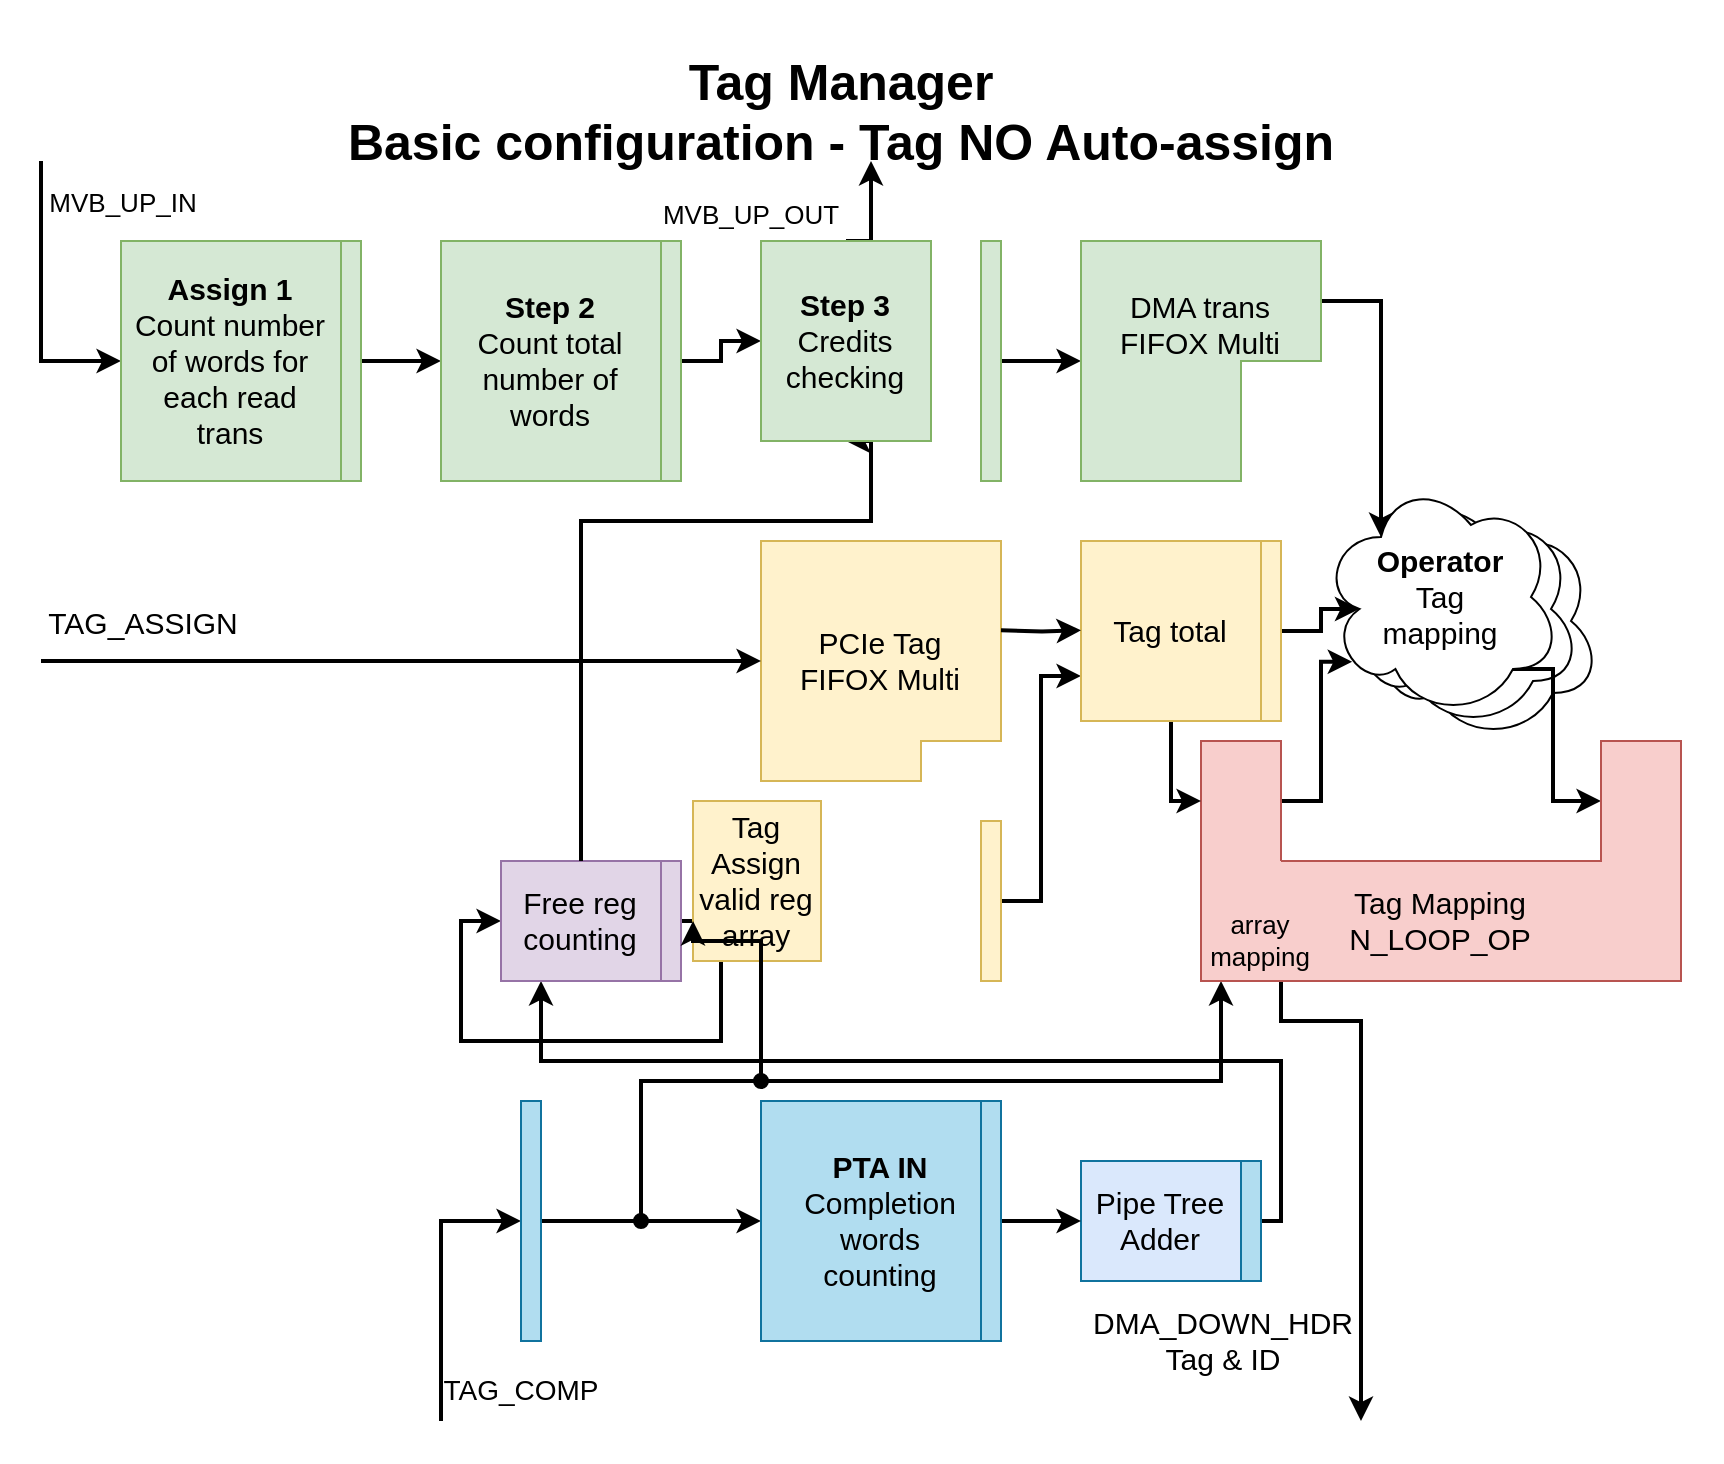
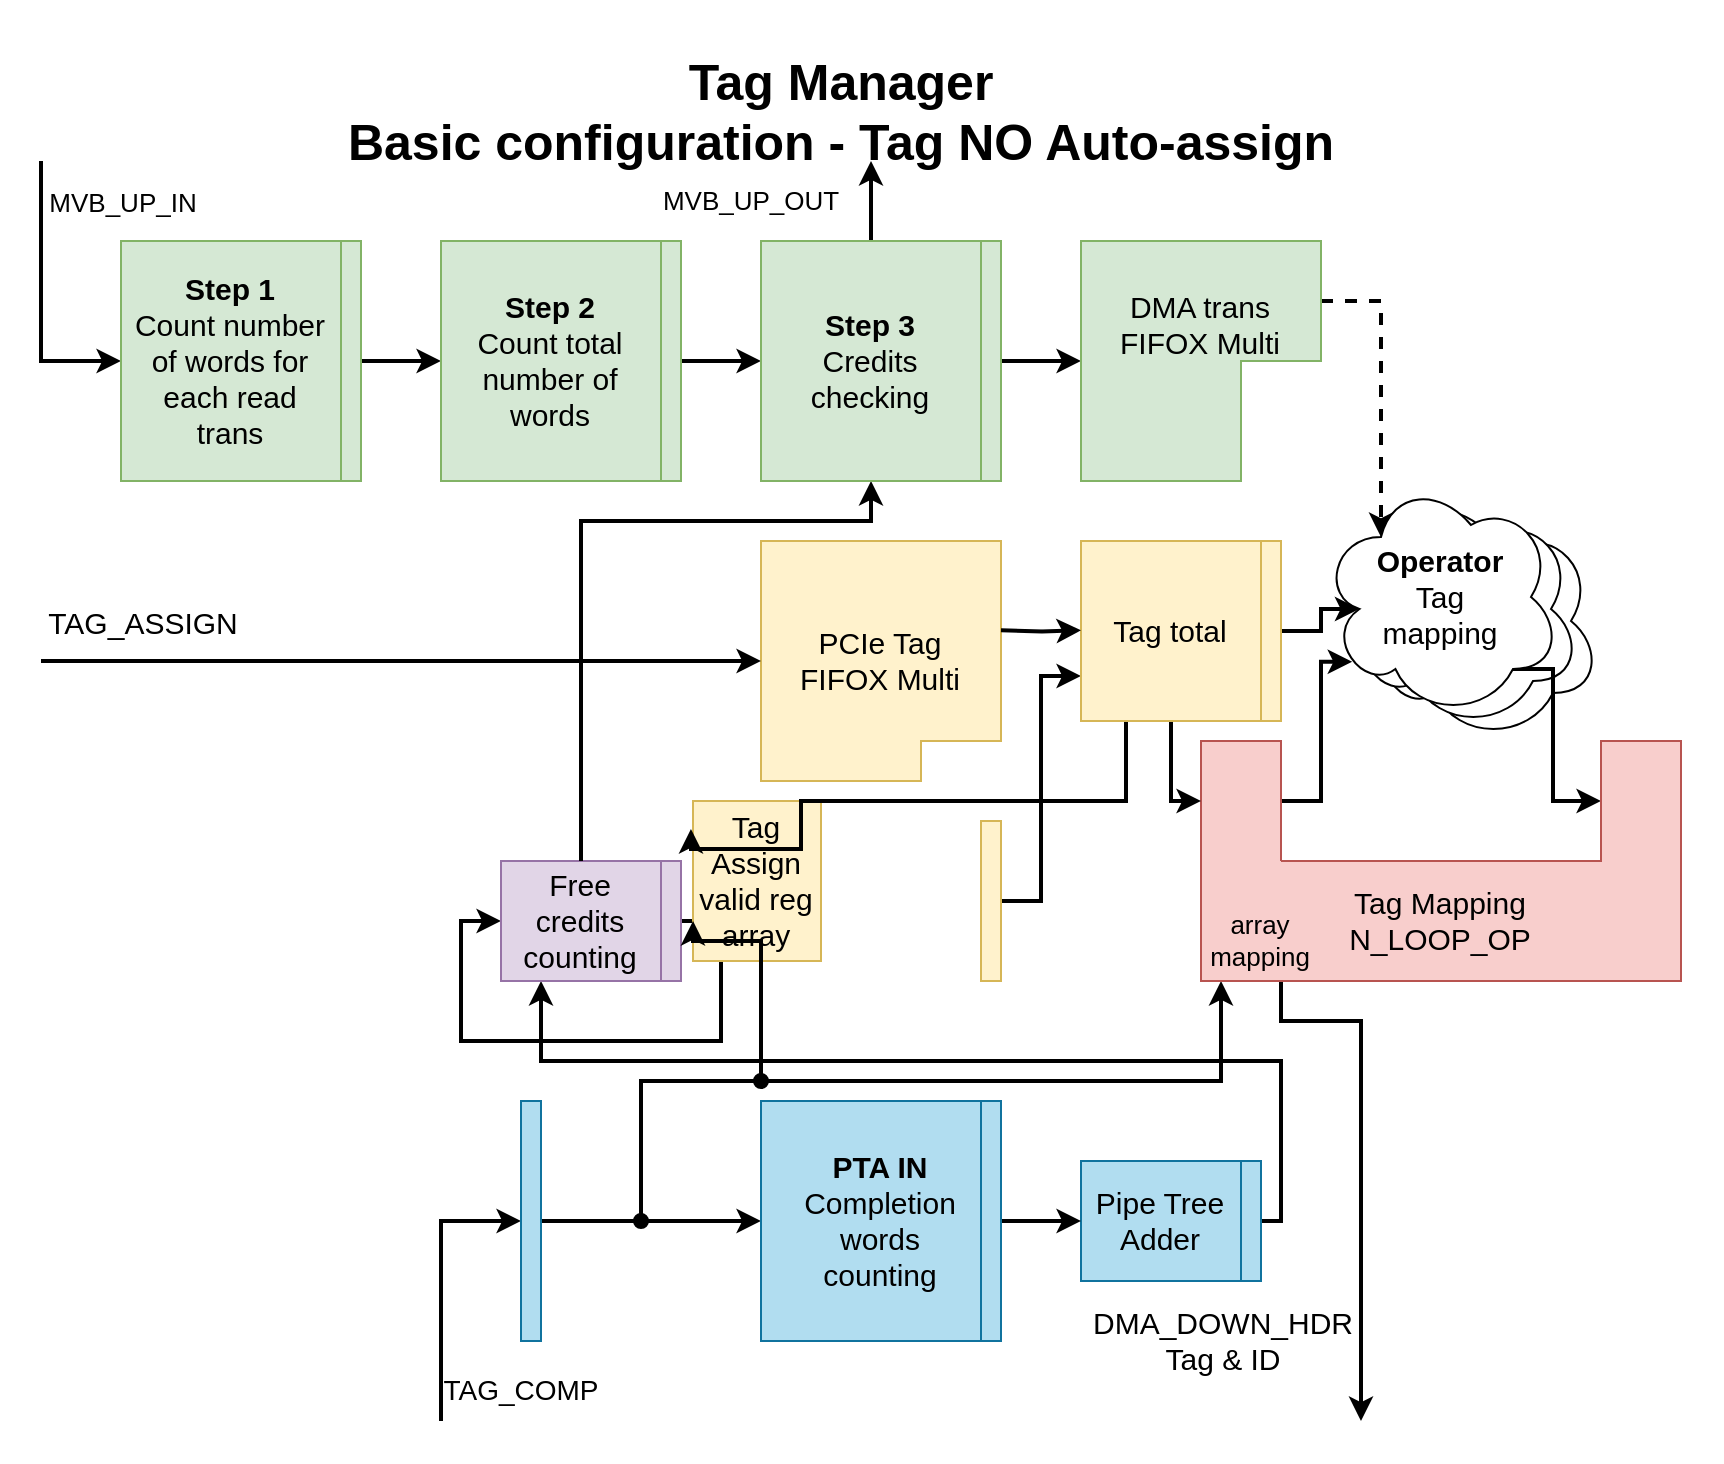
- <mxCell id="10" style="edgeStyle=orthogonalEdgeStyle;rounded=0;orthogonalLoop=1;jettySize=auto;html=1;entryX=0.25;entryY=0.25;entryDx=0;entryDy=0;entryPerimeter=0;fontSize=15;strokeWidth=2;exitX=0;exitY=0;exitDx=120;exitDy=30;exitPerimeter=0;" parent="1" source="56" target="13" edge="1"><mxGeometry relative="1" as="geometry"><mxPoint x="730" y="165" as="sourcePoint" /><Array as="points"><mxPoint x="690" y="150" /></Array></mxGeometry></mxCell>
+ <mxCell id="10" style="edgeStyle=orthogonalEdgeStyle;rounded=0;orthogonalLoop=1;jettySize=auto;html=1;entryX=0.25;entryY=0.25;entryDx=0;entryDy=0;entryPerimeter=0;fontSize=15;strokeWidth=2;exitX=0;exitY=0;exitDx=120;exitDy=30;exitPerimeter=0;dashed=1;" parent="1" source="56" target="13" edge="1"><mxGeometry relative="1" as="geometry"><mxPoint x="730" y="165" as="sourcePoint" /><Array as="points"><mxPoint x="690" y="150" /></Array></mxGeometry></mxCell>
- <mxCell id="37" value="&lt;b&gt;Step 3&lt;/b&gt;&lt;br&gt;Credits&lt;br&gt;checking" style="rounded=0;whiteSpace=wrap;html=1;fontSize=15;fillColor=#d5e8d4;strokeColor=#82b366;" parent="1" vertex="1"><mxGeometry x="380" y="120" width="85" height="100" as="geometry" /></mxCell>
+ <mxCell id="37" value="&lt;b&gt;Step 3&lt;/b&gt;&lt;br&gt;Credits&lt;br&gt;checking" style="rounded=0;whiteSpace=wrap;html=1;fontSize=15;fillColor=#d5e8d4;strokeColor=#82b366;" parent="1" vertex="1"><mxGeometry x="380" y="120" width="110" height="120" as="geometry" /></mxCell>
- <mxCell id="39" value="&lt;b&gt;Assign 1&lt;/b&gt;&lt;br&gt;Count number&lt;br&gt;of words for&lt;br&gt;each read&lt;br&gt;trans" style="rounded=0;whiteSpace=wrap;html=1;fontSize=15;fillColor=#d5e8d4;strokeColor=#82b366;" parent="1" vertex="1"><mxGeometry x="60" y="120" width="110" height="120" as="geometry" /></mxCell>
+ <mxCell id="39" value="&lt;b&gt;Step 1&lt;/b&gt;&lt;br&gt;Count number&lt;br&gt;of words for&lt;br&gt;each read&lt;br&gt;trans" style="rounded=0;whiteSpace=wrap;html=1;fontSize=15;fillColor=#d5e8d4;strokeColor=#82b366;" parent="1" vertex="1"><mxGeometry x="60" y="120" width="110" height="120" as="geometry" /></mxCell>
+ <mxCell id="50" style="edgeStyle=orthogonalEdgeStyle;rounded=0;orthogonalLoop=1;jettySize=auto;html=1;exitX=0.25;exitY=1;exitDx=0;exitDy=0;entryX=-0.016;entryY=0.175;entryDx=0;entryDy=0;fontSize=15;startArrow=none;startFill=0;strokeWidth=2;entryPerimeter=0;" edge="1" parent="1" source="51" target="46"><mxGeometry relative="1" as="geometry"><Array as="points"><mxPoint x="563" y="400" /><mxPoint x="400" y="400" /><mxPoint x="400" y="424" /></Array></mxGeometry></mxCell>
- <mxCell id="33" value="Free reg&lt;br&gt;counting" style="rounded=0;whiteSpace=wrap;html=1;fontSize=15;fillColor=#e1d5e7;strokeColor=#9673a6;" parent="1" vertex="1"><mxGeometry x="250" y="430" width="80" height="60" as="geometry" /></mxCell>
+ <mxCell id="33" value="Free credits&lt;br&gt;counting" style="rounded=0;whiteSpace=wrap;html=1;fontSize=15;fillColor=#e1d5e7;strokeColor=#9673a6;" parent="1" vertex="1"><mxGeometry x="250" y="430" width="80" height="60" as="geometry" /></mxCell>
- <mxCell id="29" value="Pipe Tree Adder" style="rounded=0;whiteSpace=wrap;html=1;fontSize=15;fillColor=#dae8fc;strokeColor=#10739e;" parent="1" vertex="1"><mxGeometry x="540" y="580" width="80" height="60" as="geometry" /></mxCell>
+ <mxCell id="29" value="Pipe Tree Adder" style="rounded=0;whiteSpace=wrap;html=1;fontSize=15;fillColor=#b1ddf0;strokeColor=#10739e;" parent="1" vertex="1"><mxGeometry x="540" y="580" width="80" height="60" as="geometry" /></mxCell>
